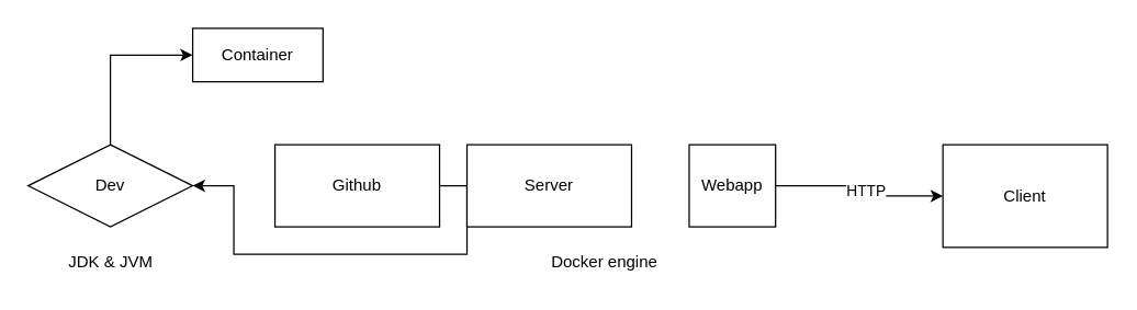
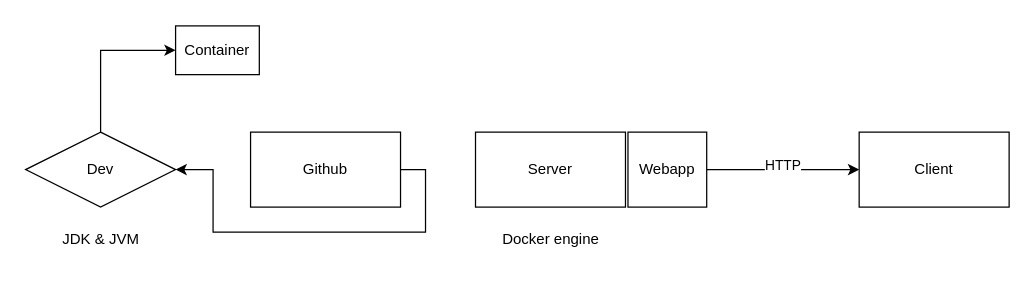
- <mxCell id="10" value="Container" style="rounded=0;whiteSpace=wrap;html=1;" vertex="1" parent="1"><mxGeometry x="140" y="20" width="95" height="39" as="geometry" /></mxCell>
+ <mxCell id="10" value="Container" style="rounded=0;whiteSpace=wrap;html=1;" vertex="1" parent="1"><mxGeometry x="140" y="20" width="67" height="39" as="geometry" /></mxCell>
- <mxCell id="8" value="Server" style="rounded=0;whiteSpace=wrap;html=1;" vertex="1" parent="1"><mxGeometry x="340" y="105" width="120" height="60" as="geometry" /></mxCell>
+ <mxCell id="8" value="Server" style="rounded=0;whiteSpace=wrap;html=1;" vertex="1" parent="1"><mxGeometry x="380" y="105" width="120" height="60" as="geometry" /></mxCell>
- <mxCell id="9" value="Client" style="rounded=0;whiteSpace=wrap;html=1;" vertex="1" parent="1"><mxGeometry x="687" y="105" width="120" height="75" as="geometry" /></mxCell>
+ <mxCell id="9" value="Client" style="rounded=0;whiteSpace=wrap;html=1;" vertex="1" parent="1"><mxGeometry x="687" y="105" width="120" height="60" as="geometry" /></mxCell>
